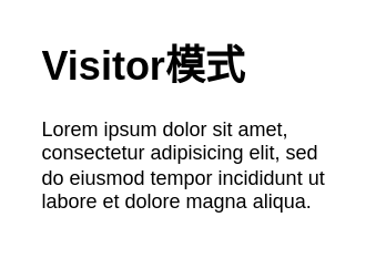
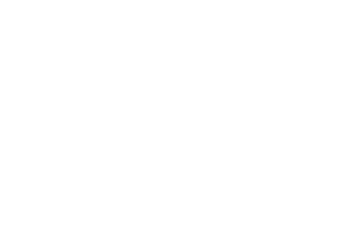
- <mxCell id="2" value="&lt;h1&gt;Visitor模式&lt;/h1&gt;&lt;p&gt;Lorem ipsum dolor sit amet, consectetur adipisicing elit, sed do eiusmod tempor incididunt ut labore et dolore magna aliqua.&lt;/p&gt;" style="text;html=1;strokeColor=none;fillColor=none;spacing=5;spacingTop=-20;whiteSpace=wrap;overflow=hidden;rounded=0;" vertex="1" parent="1"><mxGeometry x="20" y="20" width="190" height="120" as="geometry" /></mxCell>
